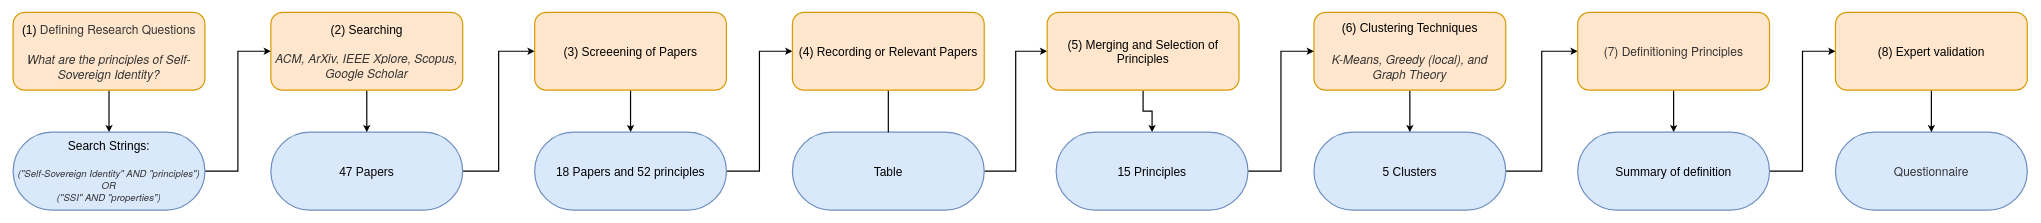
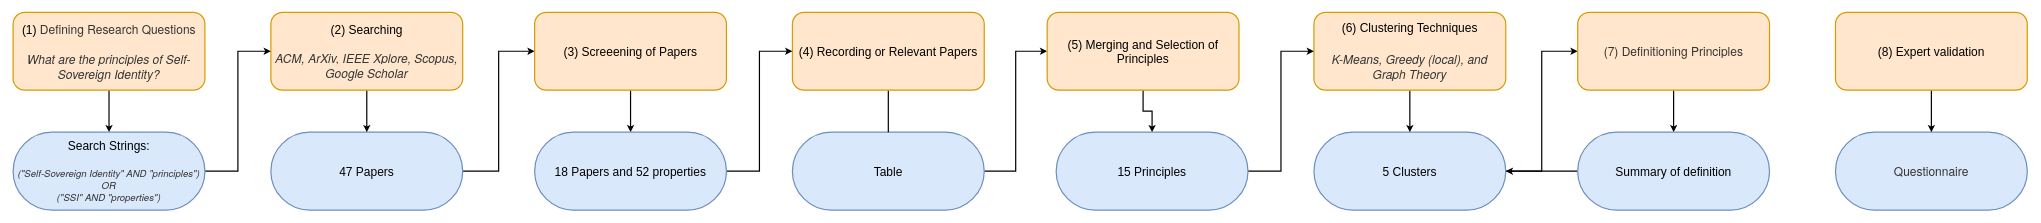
- <mxCell id="31" style="edgeStyle=orthogonalEdgeStyle;rounded=0;orthogonalLoop=1;jettySize=auto;html=1;entryX=0;entryY=0.5;entryDx=0;entryDy=0;strokeWidth=2;" edge="1" parent="1" source="32" target="30"><mxGeometry relative="1" as="geometry" /></mxCell>
+ <mxCell id="31" style="edgeStyle=orthogonalEdgeStyle;rounded=0;orthogonalLoop=1;jettySize=auto;html=1;strokeWidth=2;" edge="1" parent="1" source="32" target="21"><mxGeometry relative="1" as="geometry" /></mxCell>
- <mxCell id="17" value="&lt;font style=&quot;font-size: 20px;&quot;&gt;18 Papers and 52 principles&lt;br&gt;&lt;/font&gt;" style="rounded=1;whiteSpace=wrap;html=1;fillColor=#dae8fc;arcSize=50;strokeWidth=2;strokeColor=#6c8ebf;" vertex="1" parent="1"><mxGeometry x="890" y="220" width="320" height="130" as="geometry" /></mxCell>
+ <mxCell id="17" value="&lt;font style=&quot;font-size: 20px;&quot;&gt;18 Papers and 52 properties&lt;br&gt;&lt;/font&gt;" style="rounded=1;whiteSpace=wrap;html=1;fillColor=#dae8fc;arcSize=50;strokeWidth=2;strokeColor=#6c8ebf;" vertex="1" parent="1"><mxGeometry x="890" y="220" width="320" height="130" as="geometry" /></mxCell>
